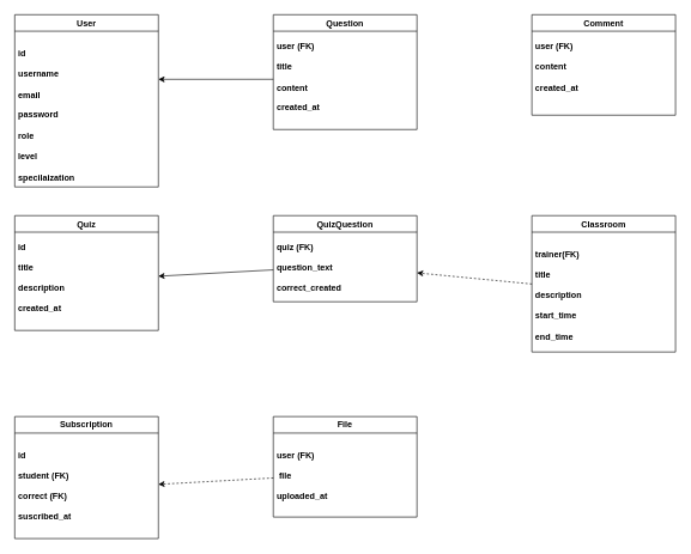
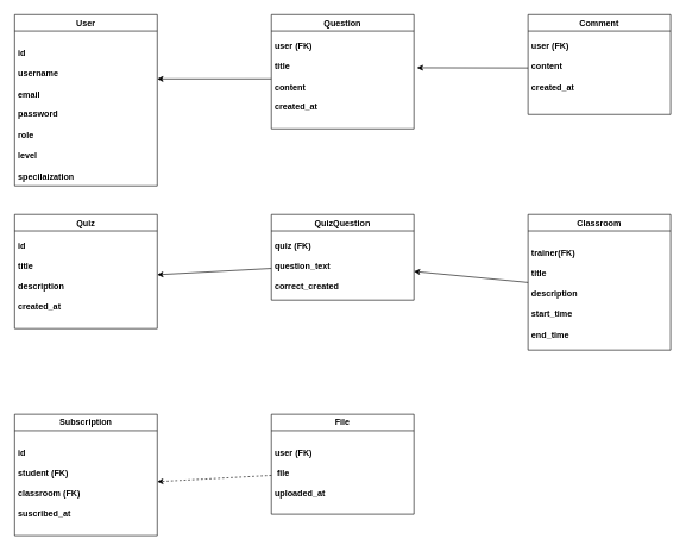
+ <mxCell id="19" style="edgeStyle=none;html=1;entryX=1.021;entryY=0.389;entryDx=0;entryDy=0;entryPerimeter=0;fontSize=12;" parent="1" source="17" target="15" edge="1"><mxGeometry relative="1" as="geometry" /></mxCell>
- <mxCell id="20" style="edgeStyle=none;html=1;fontSize=12;dashed=1;" parent="1" source="13" target="11" edge="1"><mxGeometry relative="1" as="geometry" /></mxCell>
+ <mxCell id="20" style="edgeStyle=none;html=1;fontSize=12;" parent="1" source="13" target="11" edge="1"><mxGeometry relative="1" as="geometry" /></mxCell>
- <mxCell id="7" value="&lt;h1&gt;&lt;div&gt;&lt;span style=&quot;font-size: 12px;&quot;&gt;id&lt;/span&gt;&lt;/div&gt;&lt;div&gt;&lt;span style=&quot;font-size: 12px;&quot;&gt;student (FK)&lt;/span&gt;&lt;/div&gt;&lt;div&gt;&lt;span style=&quot;font-size: 12px;&quot;&gt;correct (FK)&lt;/span&gt;&lt;/div&gt;&lt;div&gt;&lt;span style=&quot;font-size: 12px;&quot;&gt;suscribed_at&lt;/span&gt;&lt;/div&gt;&lt;/h1&gt;" style="text;html=1;strokeColor=none;fillColor=none;spacing=5;spacingTop=-20;whiteSpace=wrap;overflow=hidden;rounded=0;" parent="6" vertex="1"><mxGeometry y="30" width="200" height="140" as="geometry" /></mxCell>
+ <mxCell id="7" value="&lt;h1&gt;&lt;div&gt;&lt;span style=&quot;font-size: 12px;&quot;&gt;id&lt;/span&gt;&lt;/div&gt;&lt;div&gt;&lt;span style=&quot;font-size: 12px;&quot;&gt;student (FK)&lt;/span&gt;&lt;/div&gt;&lt;div&gt;&lt;span style=&quot;font-size: 12px;&quot;&gt;classroom (FK)&lt;/span&gt;&lt;/div&gt;&lt;div&gt;&lt;span style=&quot;font-size: 12px;&quot;&gt;suscribed_at&lt;/span&gt;&lt;/div&gt;&lt;/h1&gt;" style="text;html=1;strokeColor=none;fillColor=none;spacing=5;spacingTop=-20;whiteSpace=wrap;overflow=hidden;rounded=0;" parent="6" vertex="1"><mxGeometry y="30" width="200" height="140" as="geometry" /></mxCell>
